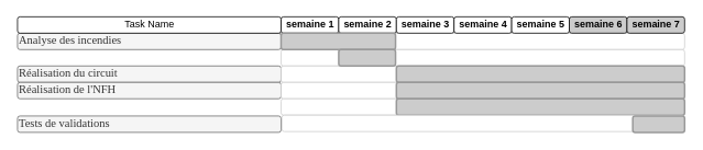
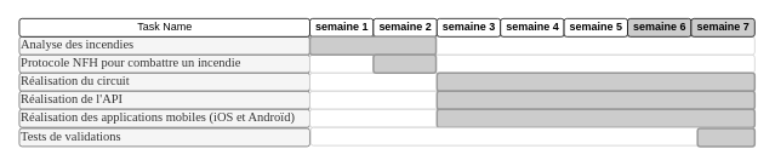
+ <mxCell id="3" value="Protocole NFH pour combattre un incendie" style="align=left;strokeColor=#666666;html=1;rounded=1;fillColor=#f5f5f5;fontColor=#333333;fontFamily=Garamond;fontStyle=0;fontSize=14;" vertex="1" parent="1"><mxGeometry x="20" y="60" width="320" height="20" as="geometry" /></mxCell>
- <mxCell id="5" value="Réalisation de l'NFH" style="align=left;strokeColor=#666666;html=1;rounded=1;fillColor=#f5f5f5;fontColor=#333333;fontFamily=Garamond;fontStyle=0;fontSize=14;" vertex="1" parent="1"><mxGeometry x="20" y="100" width="320.0" height="20" as="geometry" /></mxCell>
+ <mxCell id="5" value="Réalisation de l'API" style="align=left;strokeColor=#666666;html=1;rounded=1;fillColor=#f5f5f5;fontColor=#333333;fontFamily=Garamond;fontStyle=0;fontSize=14;" vertex="1" parent="1"><mxGeometry x="20" y="100" width="320.0" height="20" as="geometry" /></mxCell>
+ <mxCell id="6" value="Réalisation des applications mobiles (iOS et Androïd)" style="align=left;strokeColor=#666666;html=1;rounded=1;fillColor=#f5f5f5;fontColor=#333333;fontFamily=Garamond;fontStyle=0;fontSize=14;" vertex="1" parent="1"><mxGeometry x="20" y="120" width="320.0" height="20" as="geometry" /></mxCell>
